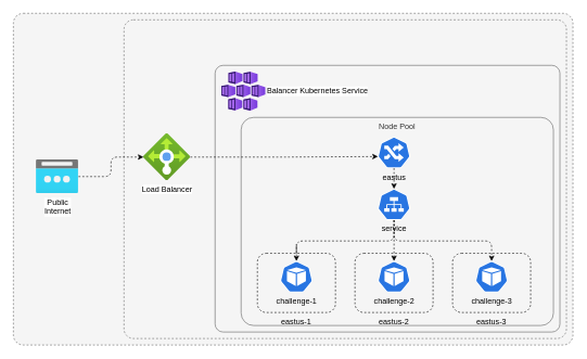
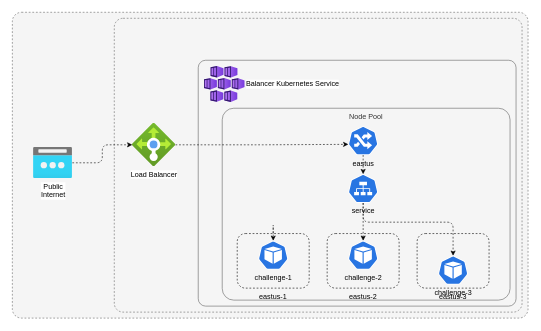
- <mxCell id="20" value="" style="edgeStyle=orthogonalEdgeStyle;html=1;entryX=0.5;entryY=0;entryDx=0;entryDy=0;entryPerimeter=0;dashed=1;fontColor=#000000;strokeColor=#000000;endArrow=none;" edge="1" parent="1" source="13" target="21"><mxGeometry relative="1" as="geometry"><mxPoint x="605" y="338" as="sourcePoint" /><mxPoint x="455" y="401" as="targetPoint" /><Array as="points"><mxPoint x="605" y="370" /></Array></mxGeometry></mxCell>
- <mxCell id="9" value="challenge-3" style="sketch=0;html=1;dashed=0;whitespace=wrap;fillColor=#2875E2;strokeColor=#ffffff;points=[[0.005,0.63,0],[0.1,0.2,0],[0.9,0.2,0],[0.5,0,0],[0.995,0.63,0],[0.72,0.99,0],[0.5,1,0],[0.28,0.99,0]];verticalLabelPosition=bottom;align=center;verticalAlign=top;shape=mxgraph.kubernetes.icon;prIcon=pod;fontColor=#000000;" vertex="1" parent="1"><mxGeometry x="730" y="401" width="50" height="48" as="geometry" /></mxCell>
+ <mxCell id="9" value="challenge-3" style="sketch=0;html=1;dashed=0;whitespace=wrap;fillColor=#2875E2;strokeColor=#ffffff;points=[[0.005,0.63,0],[0.1,0.2,0],[0.9,0.2,0],[0.5,0,0],[0.995,0.63,0],[0.72,0.99,0],[0.5,1,0],[0.28,0.99,0]];verticalLabelPosition=bottom;align=center;verticalAlign=top;shape=mxgraph.kubernetes.icon;prIcon=pod;fontColor=#000000;" vertex="1" parent="1"><mxGeometry x="730" y="426" width="50" height="48" as="geometry" /></mxCell>
